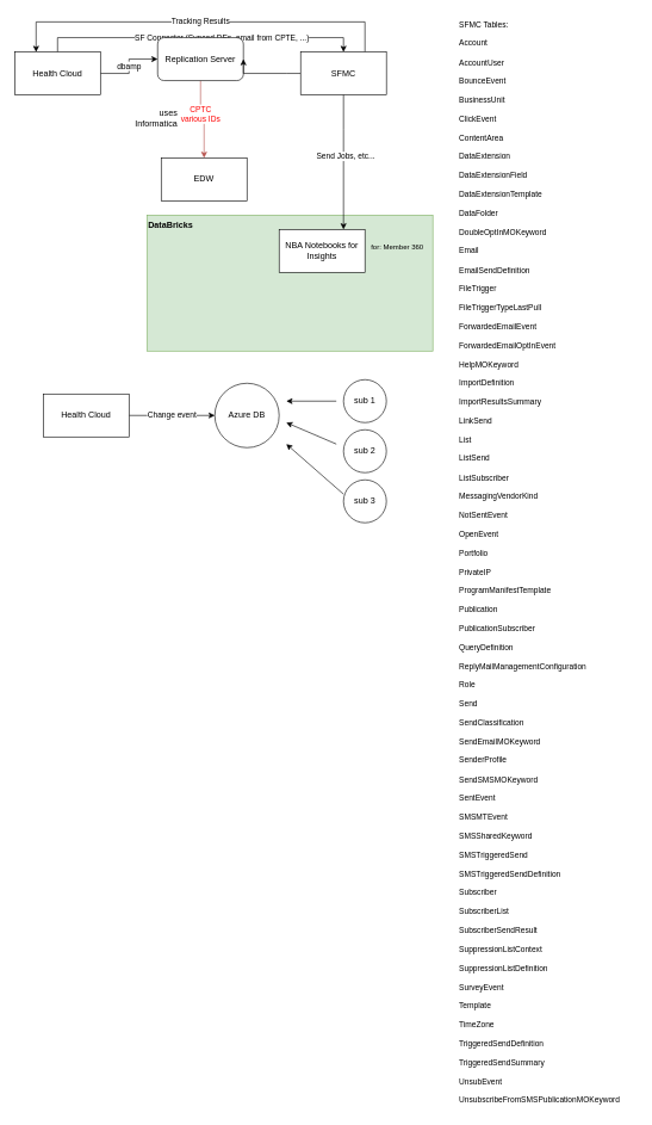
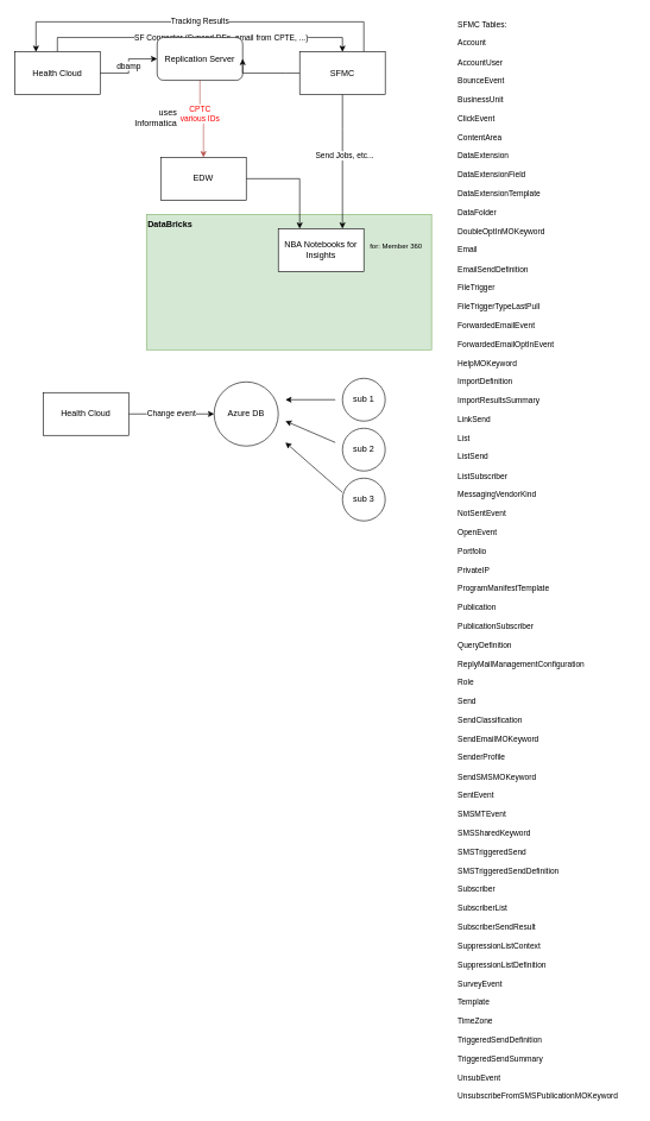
+ <mxCell id="24" style="edgeStyle=orthogonalEdgeStyle;rounded=0;orthogonalLoop=1;jettySize=auto;html=1;entryX=0.25;entryY=0;entryDx=0;entryDy=0;" edge="1" parent="1" source="25" target="20"><mxGeometry relative="1" as="geometry" /></mxCell>
